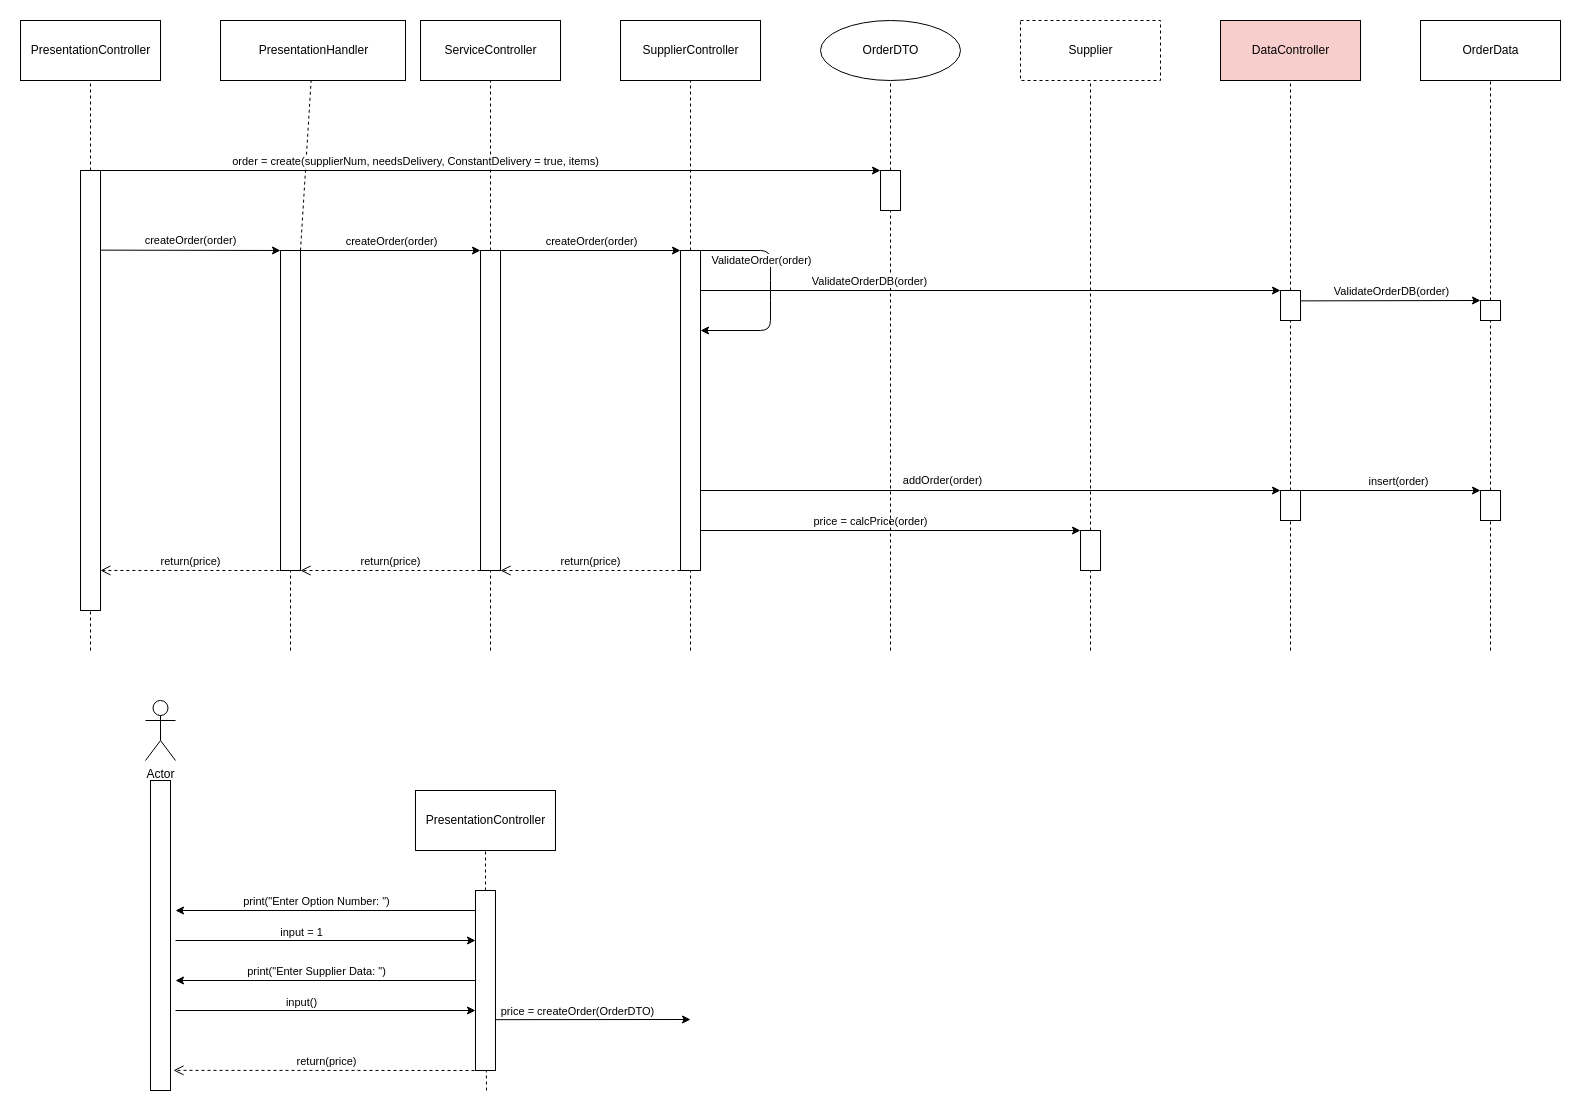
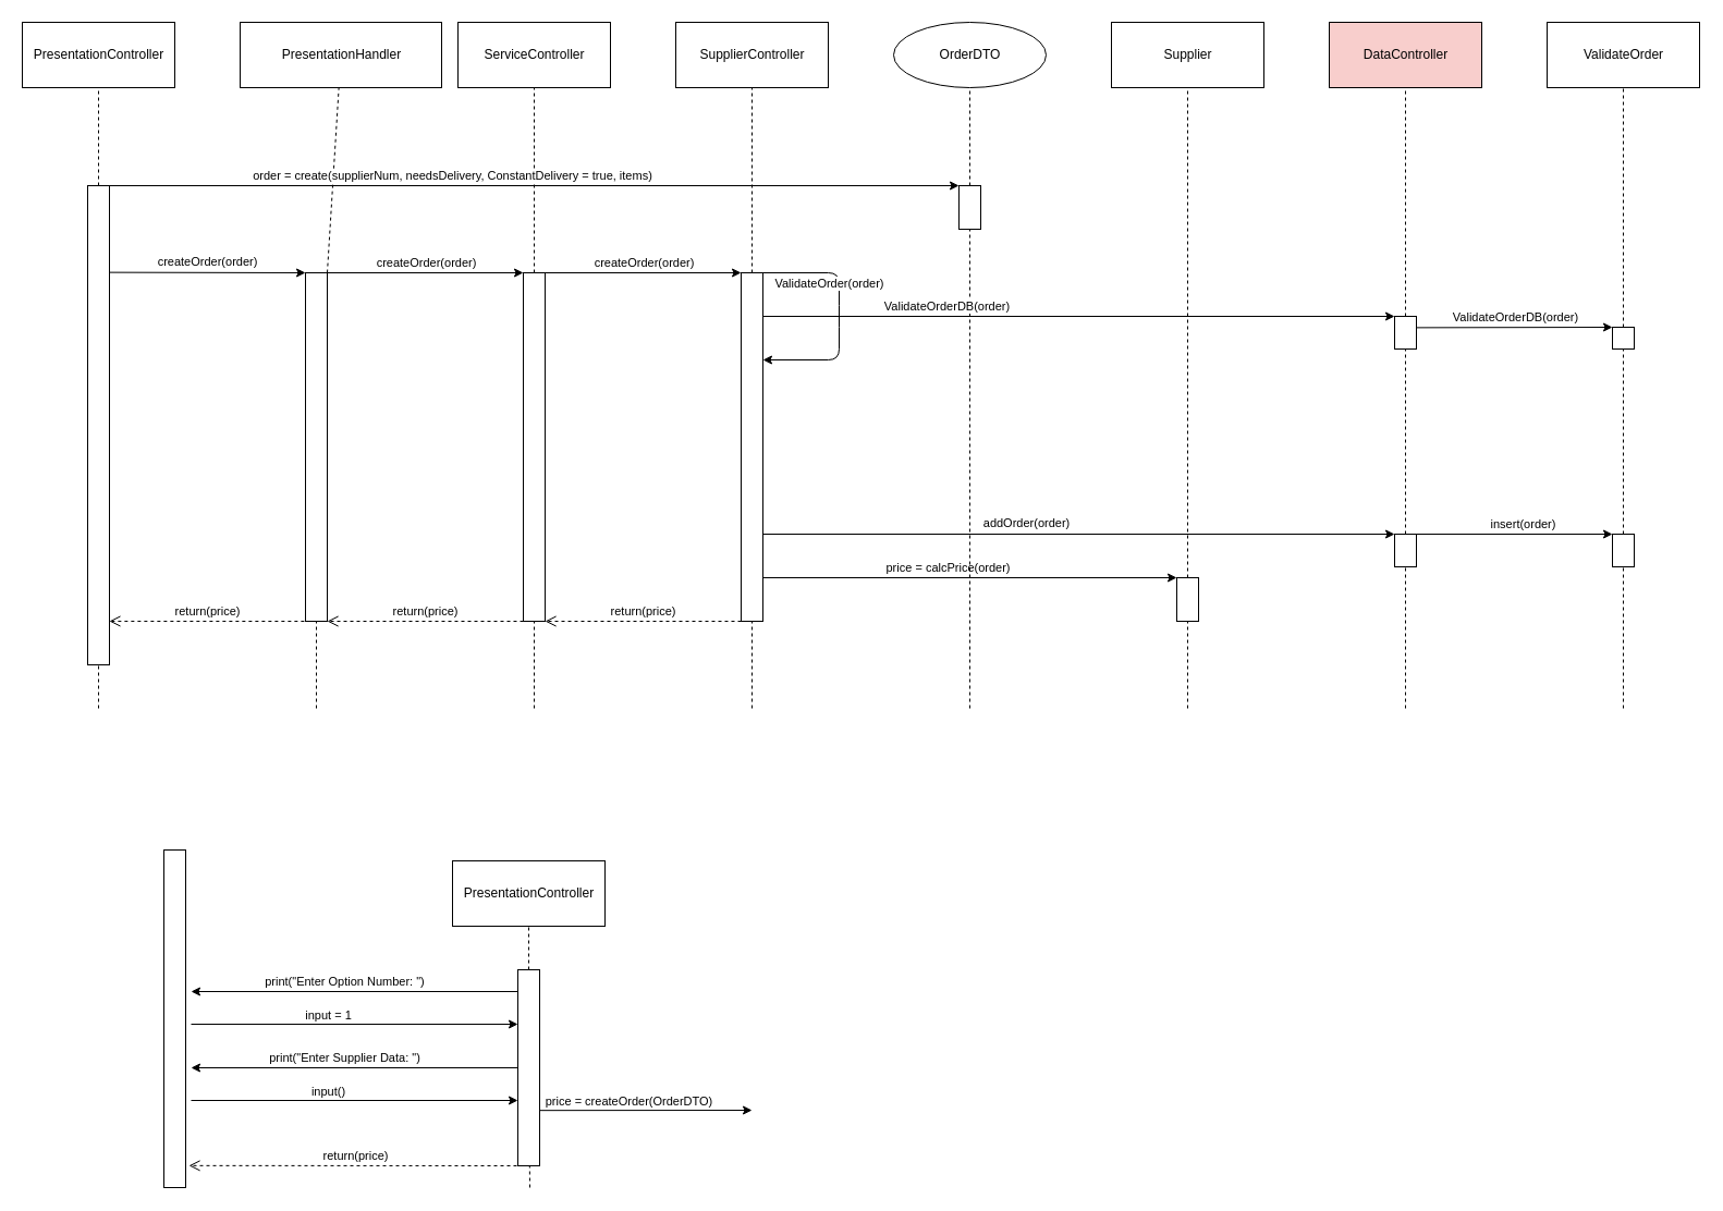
- <mxCell id="23" value="Supplier" style="html=1;dashed=1;" parent="1" vertex="1"><mxGeometry x="1020" y="20" width="140" height="60" as="geometry" /></mxCell>
+ <mxCell id="23" value="Supplier" style="html=1;" parent="1" vertex="1"><mxGeometry x="1020" y="20" width="140" height="60" as="geometry" /></mxCell>
- <mxCell id="33" value="OrderData" style="html=1;" parent="1" vertex="1"><mxGeometry x="1420" y="20" width="140" height="60" as="geometry" /></mxCell>
+ <mxCell id="33" value="ValidateOrder" style="html=1;" parent="1" vertex="1"><mxGeometry x="1420" y="20" width="140" height="60" as="geometry" /></mxCell>
- <mxCell id="65" value="Actor" style="shape=umlActor;verticalLabelPosition=bottom;verticalAlign=top;html=1;outlineConnect=0;" vertex="1" parent="1"><mxGeometry x="145" y="700" width="30" height="60" as="geometry" /></mxCell>
